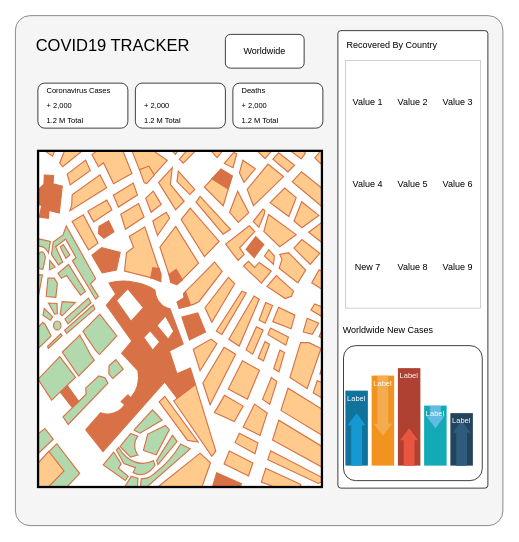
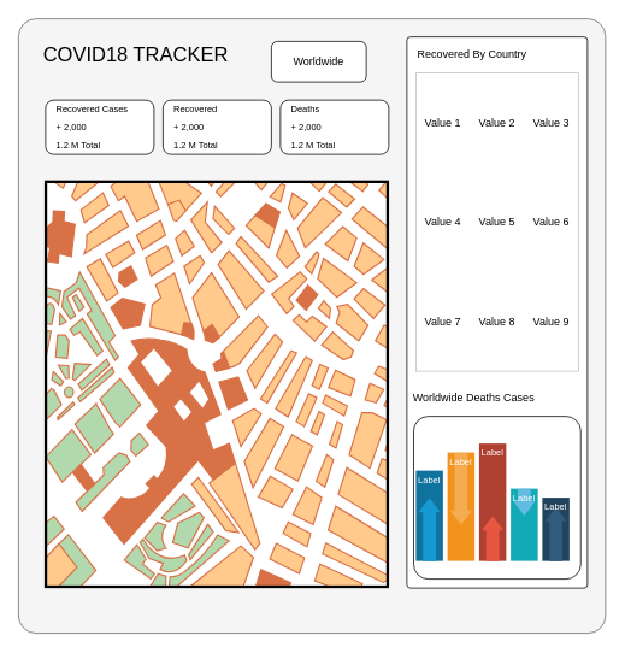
- <mxCell id="3" value="&lt;font style=&quot;font-size: 22px&quot;&gt;COVID19 TRACKER&lt;/font&gt;" style="text;html=1;strokeColor=none;fillColor=none;align=center;verticalAlign=middle;whiteSpace=wrap;rounded=0;" vertex="1" parent="1"><mxGeometry x="30" y="40" width="240" height="40" as="geometry" /></mxCell>
+ <mxCell id="3" value="&lt;font style=&quot;font-size: 22px&quot;&gt;COVID18 TRACKER&lt;/font&gt;" style="text;html=1;strokeColor=none;fillColor=none;align=center;verticalAlign=middle;whiteSpace=wrap;rounded=0;" vertex="1" parent="1"><mxGeometry x="30" y="40" width="240" height="40" as="geometry" /></mxCell>
- <mxCell id="39" value="&lt;table border=&quot;0&quot; width=&quot;100%&quot; height=&quot;100%&quot; style=&quot;width:100%;height:100%;border-collapse:collapse;&quot;&gt;&lt;tr&gt;&lt;td align=&quot;center&quot;&gt;Value 1&lt;/td&gt;&lt;td align=&quot;center&quot;&gt;Value 2&lt;/td&gt;&lt;td align=&quot;center&quot;&gt;Value 3&lt;/td&gt;&lt;/tr&gt;&lt;tr&gt;&lt;td align=&quot;center&quot;&gt;Value 4&lt;/td&gt;&lt;td align=&quot;center&quot;&gt;Value 5&lt;/td&gt;&lt;td align=&quot;center&quot;&gt;Value 6&lt;/td&gt;&lt;/tr&gt;&lt;tr&gt;&lt;td align=&quot;center&quot;&gt;New 7&lt;/td&gt;&lt;td align=&quot;center&quot;&gt;Value 8&lt;/td&gt;&lt;td align=&quot;center&quot;&gt;Value 9&lt;/td&gt;&lt;/tr&gt;&lt;/table&gt;" style="text;html=1;strokeColor=#c0c0c0;fillColor=none;overflow=fill;" vertex="1" parent="1"><mxGeometry x="460" y="80" width="180" height="330" as="geometry" /></mxCell>
+ <mxCell id="39" value="&lt;table border=&quot;0&quot; width=&quot;100%&quot; height=&quot;100%&quot; style=&quot;width:100%;height:100%;border-collapse:collapse;&quot;&gt;&lt;tr&gt;&lt;td align=&quot;center&quot;&gt;Value 1&lt;/td&gt;&lt;td align=&quot;center&quot;&gt;Value 2&lt;/td&gt;&lt;td align=&quot;center&quot;&gt;Value 3&lt;/td&gt;&lt;/tr&gt;&lt;tr&gt;&lt;td align=&quot;center&quot;&gt;Value 4&lt;/td&gt;&lt;td align=&quot;center&quot;&gt;Value 5&lt;/td&gt;&lt;td align=&quot;center&quot;&gt;Value 6&lt;/td&gt;&lt;/tr&gt;&lt;tr&gt;&lt;td align=&quot;center&quot;&gt;Value 7&lt;/td&gt;&lt;td align=&quot;center&quot;&gt;Value 8&lt;/td&gt;&lt;td align=&quot;center&quot;&gt;Value 9&lt;/td&gt;&lt;/tr&gt;&lt;/table&gt;" style="text;html=1;strokeColor=#c0c0c0;fillColor=none;overflow=fill;" vertex="1" parent="1"><mxGeometry x="460" y="80" width="180" height="330" as="geometry" /></mxCell>
- <mxCell id="6" value="&lt;font style=&quot;font-size: 10px&quot;&gt;Coronavirus Cases&lt;/font&gt;" style="text;html=1;strokeColor=none;fillColor=none;align=left;verticalAlign=middle;whiteSpace=wrap;rounded=0;" vertex="1" parent="1"><mxGeometry x="60" y="110" width="100" height="20" as="geometry" /></mxCell>
+ <mxCell id="6" value="&lt;font style=&quot;font-size: 10px&quot;&gt;Recovered Cases&lt;/font&gt;" style="text;html=1;strokeColor=none;fillColor=none;align=left;verticalAlign=middle;whiteSpace=wrap;rounded=0;" vertex="1" parent="1"><mxGeometry x="60" y="110" width="100" height="20" as="geometry" /></mxCell>
+ <mxCell id="10" value="&lt;font style=&quot;font-size: 10px&quot;&gt;Recovered&lt;/font&gt;" style="text;html=1;strokeColor=none;fillColor=none;align=left;verticalAlign=middle;whiteSpace=wrap;rounded=0;" vertex="1" parent="1"><mxGeometry x="190" y="110" width="100" height="20" as="geometry" /></mxCell>
- <mxCell id="22" value="Worldwide New Cases" style="text;html=1;strokeColor=none;fillColor=none;align=left;verticalAlign=middle;whiteSpace=wrap;rounded=0;" vertex="1" parent="1"><mxGeometry x="455" y="430" width="190" height="20" as="geometry" /></mxCell>
+ <mxCell id="22" value="Worldwide Deaths Cases" style="text;html=1;strokeColor=none;fillColor=none;align=left;verticalAlign=middle;whiteSpace=wrap;rounded=0;" vertex="1" parent="1"><mxGeometry x="455" y="430" width="190" height="20" as="geometry" /></mxCell>
